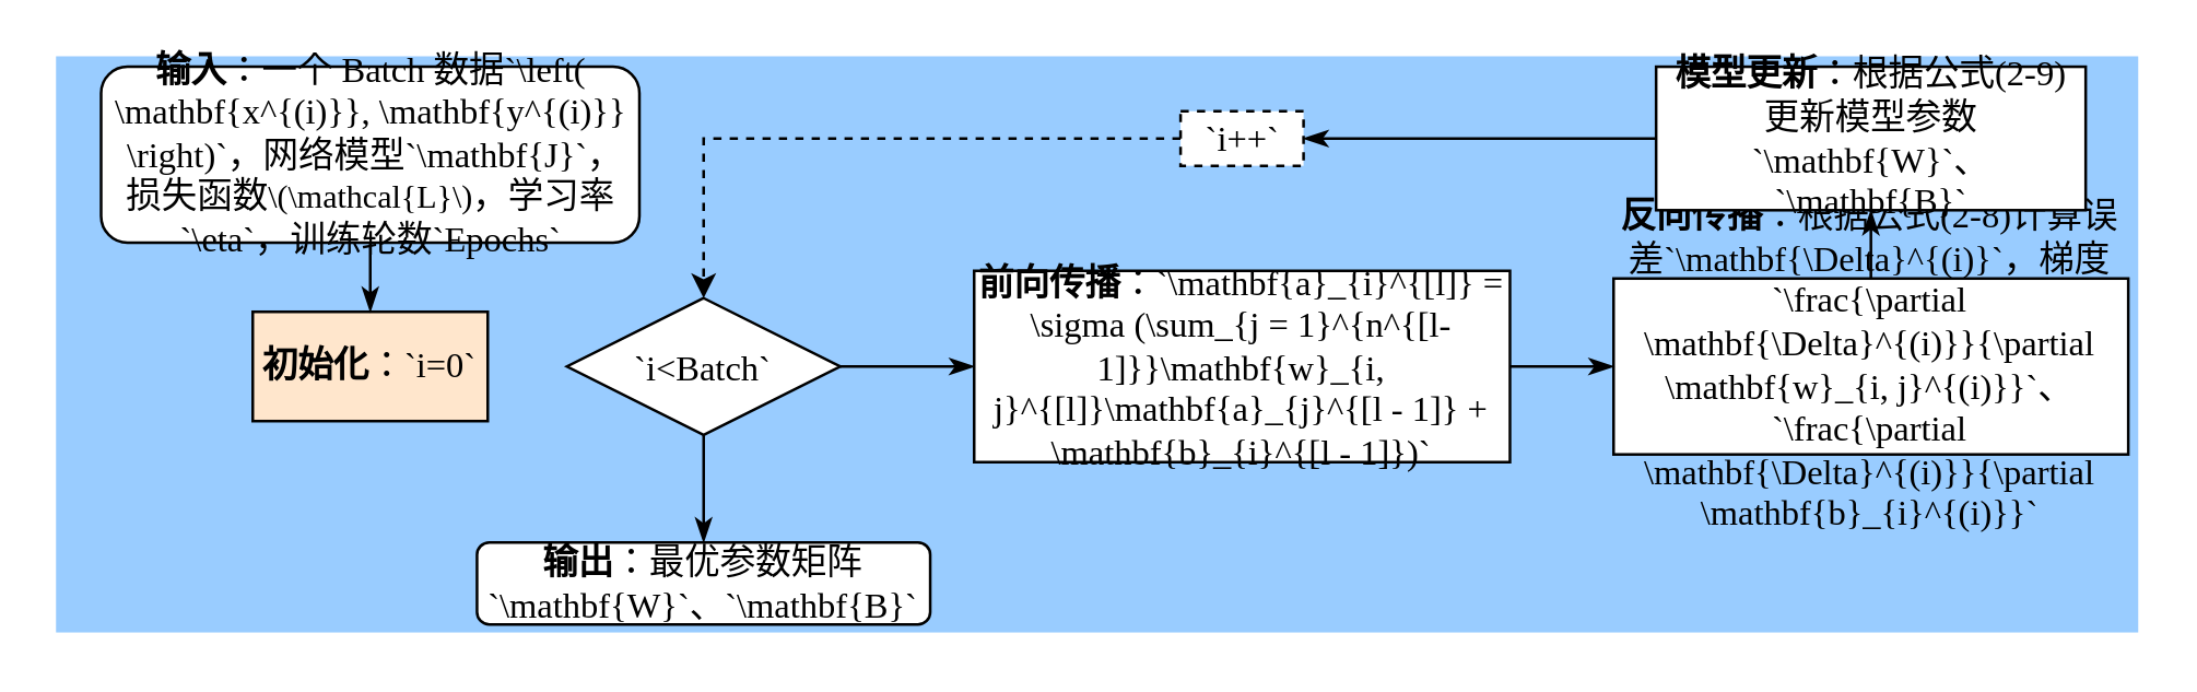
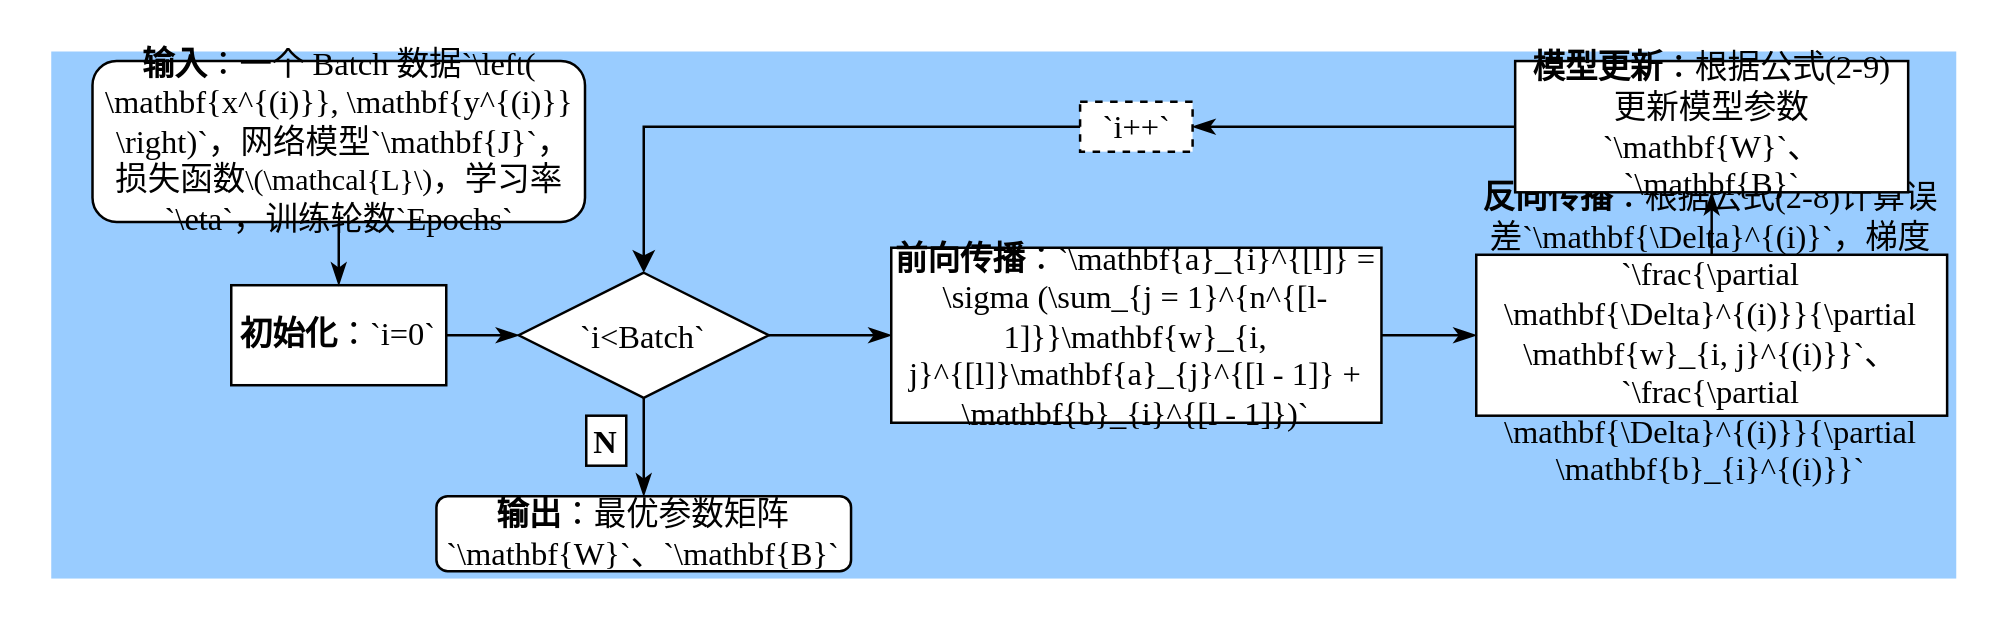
- <mxCell id="19" value="" style="edgeStyle=orthogonalEdgeStyle;rounded=0;orthogonalLoop=1;jettySize=auto;html=1;exitX=0;exitY=0.5;exitDx=0;exitDy=0;entryX=0.5;entryY=0;entryDx=0;entryDy=0;fontFamily=宋体;fontSize=13;dashed=1;" parent="2" source="9" target="6" edge="1"><mxGeometry relative="1" as="geometry"><mxPoint x="602" y="-181.12" as="sourcePoint" /><mxPoint x="164" y="-196.12" as="targetPoint" /><Array as="points"><mxPoint x="237" y="29.88" /></Array></mxGeometry></mxCell>
+ <mxCell id="19" value="" style="edgeStyle=orthogonalEdgeStyle;rounded=0;orthogonalLoop=1;jettySize=auto;html=1;exitX=0;exitY=0.5;exitDx=0;exitDy=0;entryX=0.5;entryY=0;entryDx=0;entryDy=0;fontFamily=宋体;fontSize=13;" parent="2" source="9" target="6" edge="1"><mxGeometry relative="1" as="geometry"><mxPoint x="602" y="-181.12" as="sourcePoint" /><mxPoint x="164" y="-196.12" as="targetPoint" /><Array as="points"><mxPoint x="237" y="29.88" /></Array></mxGeometry></mxCell>
- <mxCell id="5" value="&lt;b&gt;初始化&lt;/b&gt;：`i=0`" style="rounded=0;whiteSpace=wrap;html=1;fontFamily=宋体;fontSize=13;fillColor=#ffe6cc;" parent="2" vertex="1"><mxGeometry x="72" y="93.49" width="86" height="40" as="geometry" /></mxCell>
+ <mxCell id="5" value="&lt;b&gt;初始化&lt;/b&gt;：`i=0`" style="rounded=0;whiteSpace=wrap;html=1;fontFamily=宋体;fontSize=13;" parent="2" vertex="1"><mxGeometry x="72" y="93.49" width="86" height="40" as="geometry" /></mxCell>
+ <mxCell id="12" value="" style="endArrow=classicThin;html=1;rounded=0;entryX=0;entryY=0.5;entryDx=0;entryDy=0;endFill=1;fontSize=13;exitX=1;exitY=0.5;exitDx=0;exitDy=0;" parent="2" source="5" target="6" edge="1"><mxGeometry width="50" height="50" relative="1" as="geometry"><mxPoint x="250.65" y="14.5" as="sourcePoint" /><mxPoint x="270.65" y="14.5" as="targetPoint" /></mxGeometry></mxCell>
+ <mxCell id="18" value="&lt;b&gt;N&lt;/b&gt;" style="rounded=0;whiteSpace=wrap;html=1;fontFamily=宋体;fontSize=13;" parent="2" vertex="1"><mxGeometry x="214" y="145.68" width="16" height="20" as="geometry" /></mxCell>
